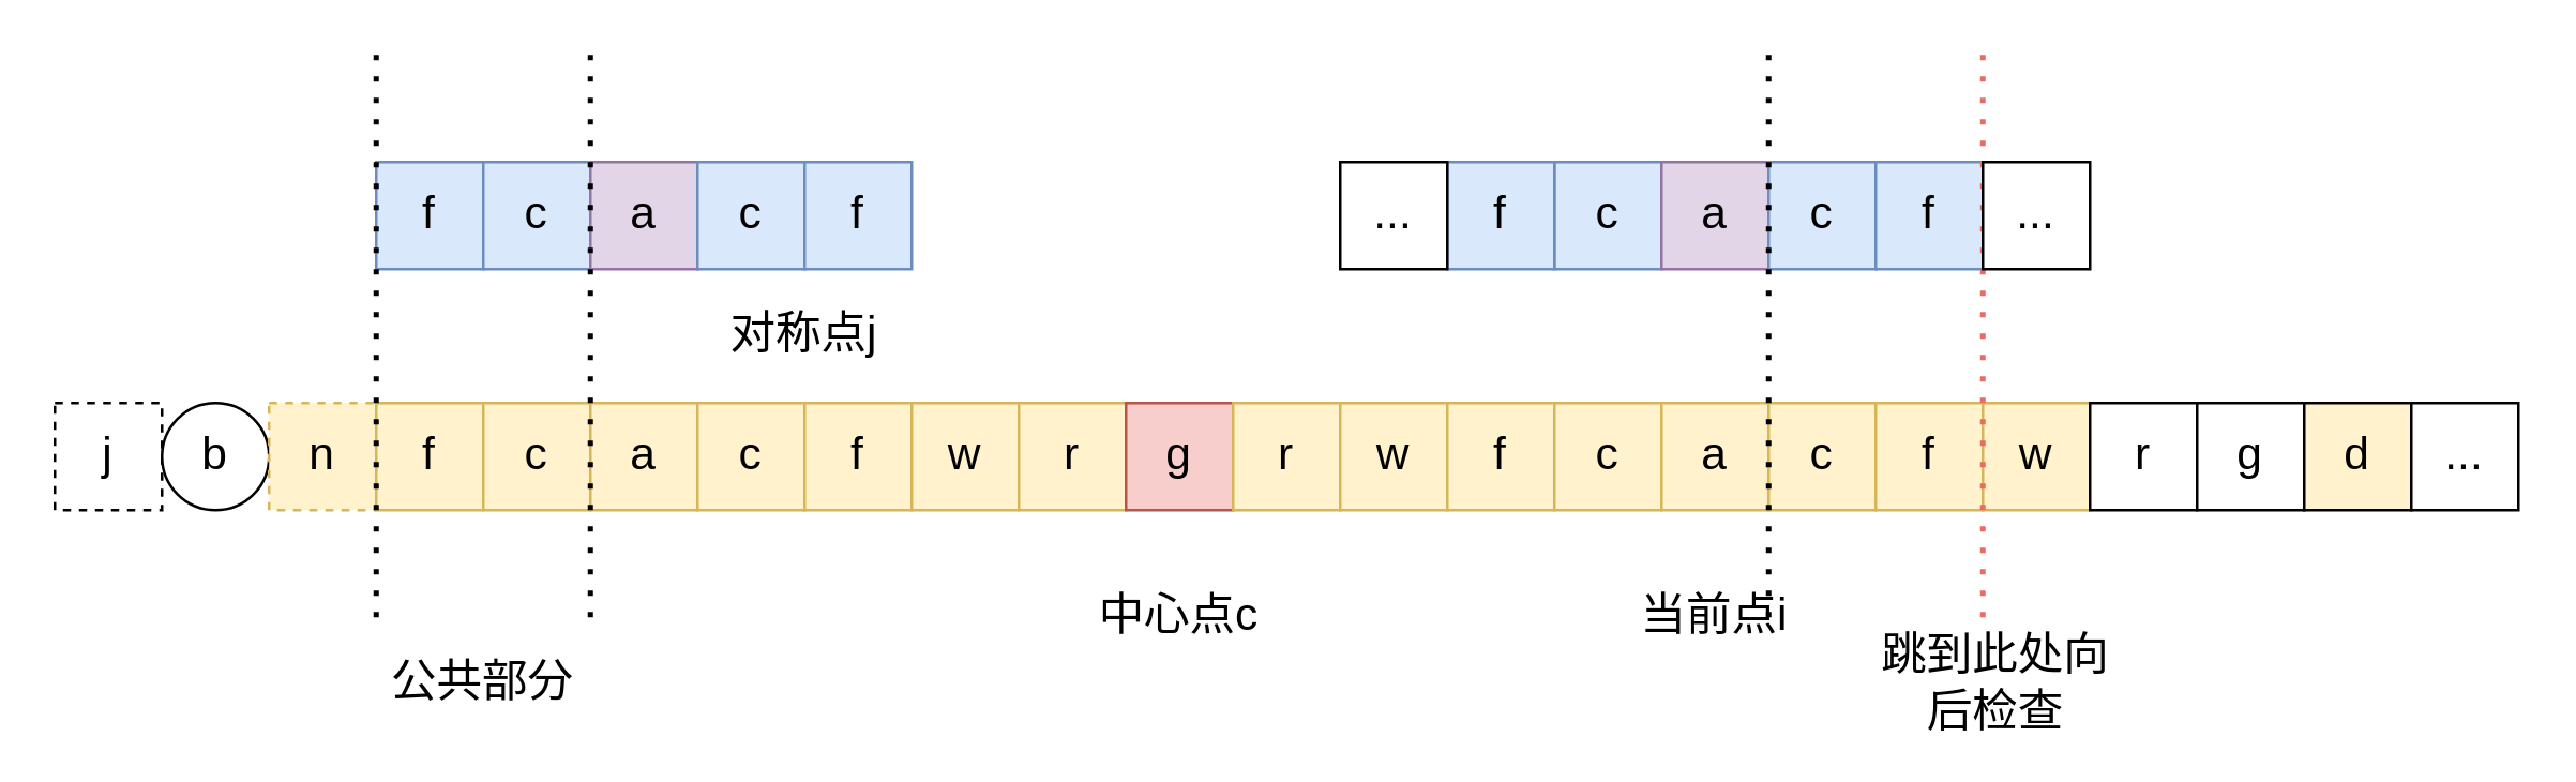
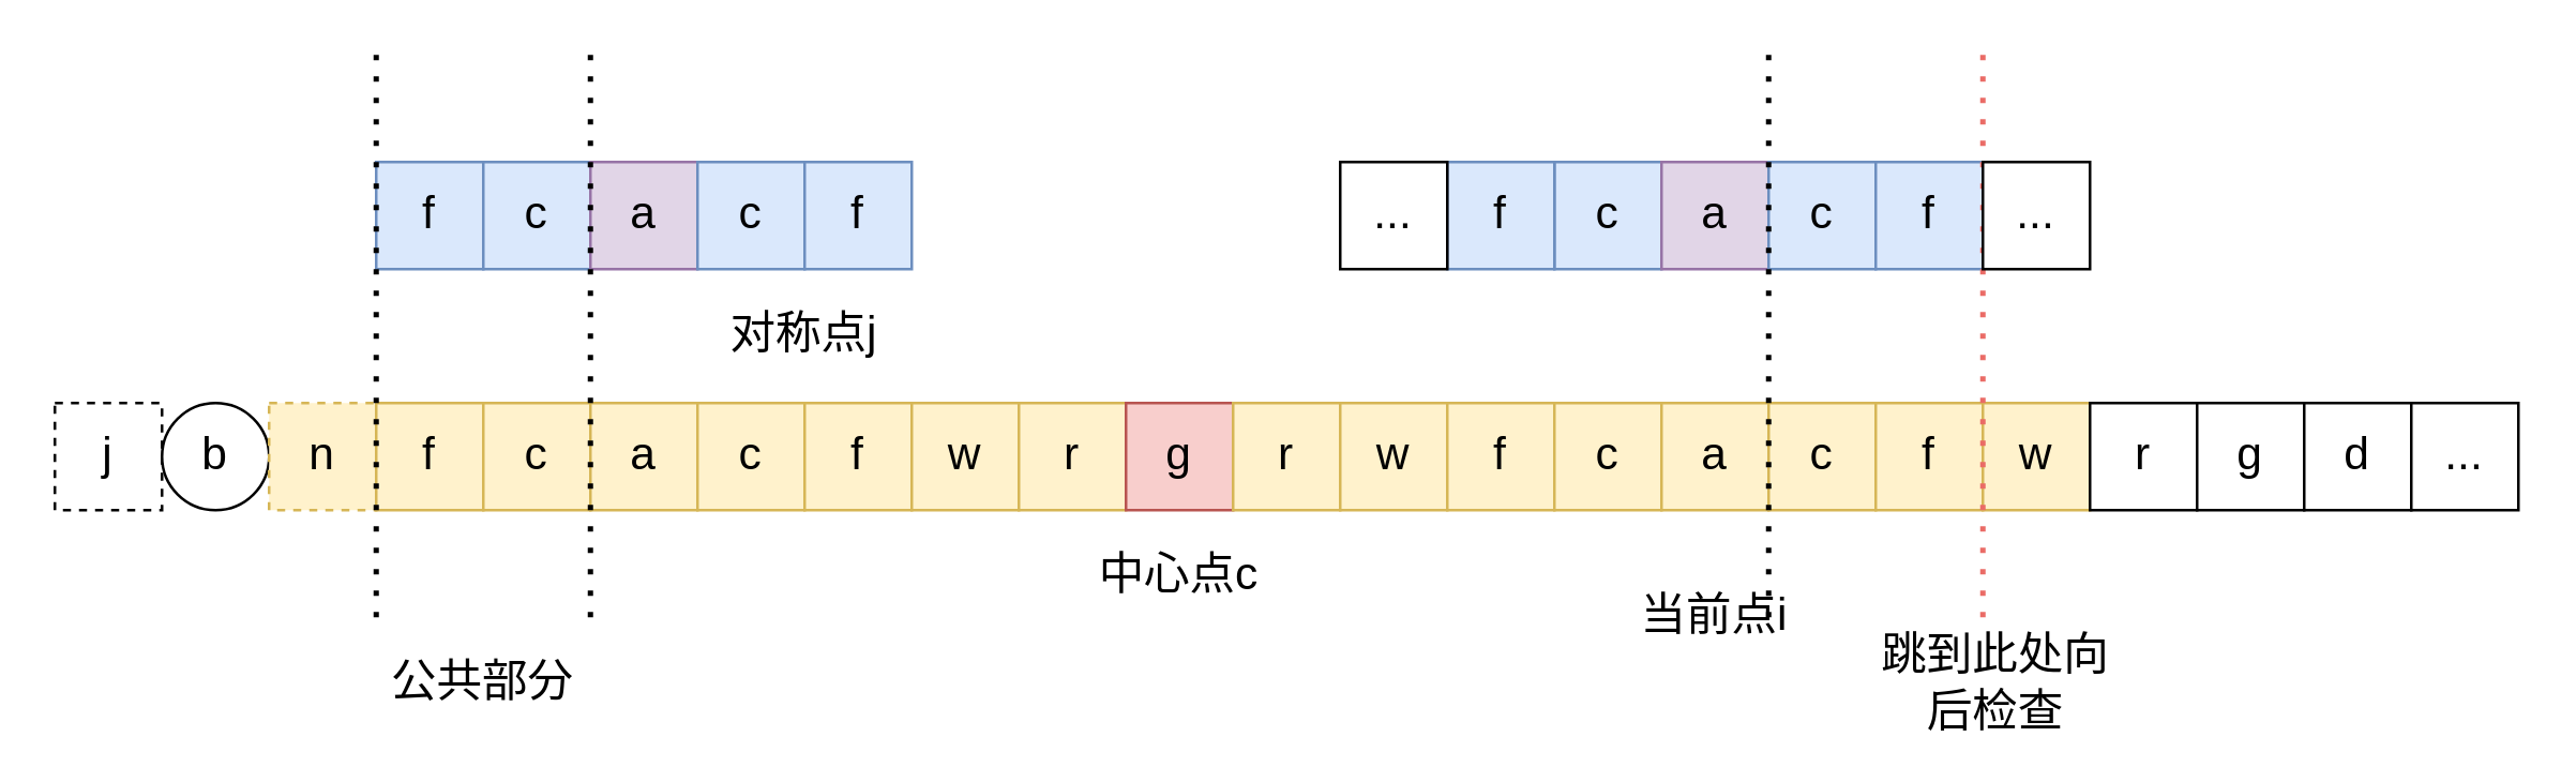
- <mxCell id="23" value="d" style="whiteSpace=wrap;html=1;aspect=fixed;fontSize=17;fillColor=#fff2cc;" parent="1" vertex="1"><mxGeometry x="860" y="150" width="40" height="40" as="geometry" /></mxCell>
+ <mxCell id="23" value="d" style="whiteSpace=wrap;html=1;aspect=fixed;fontSize=17;" parent="1" vertex="1"><mxGeometry x="860" y="150" width="40" height="40" as="geometry" /></mxCell>
- <mxCell id="33" value="中心点c" style="text;html=1;strokeColor=none;fillColor=none;align=center;verticalAlign=middle;whiteSpace=wrap;rounded=0;fontSize=17;" parent="1" vertex="1"><mxGeometry x="395" y="215" width="90" height="30" as="geometry" /></mxCell>
+ <mxCell id="33" value="中心点c" style="text;html=1;strokeColor=none;fillColor=none;align=center;verticalAlign=middle;whiteSpace=wrap;rounded=0;fontSize=17;" parent="1" vertex="1"><mxGeometry x="395" y="200" width="90" height="30" as="geometry" /></mxCell>
